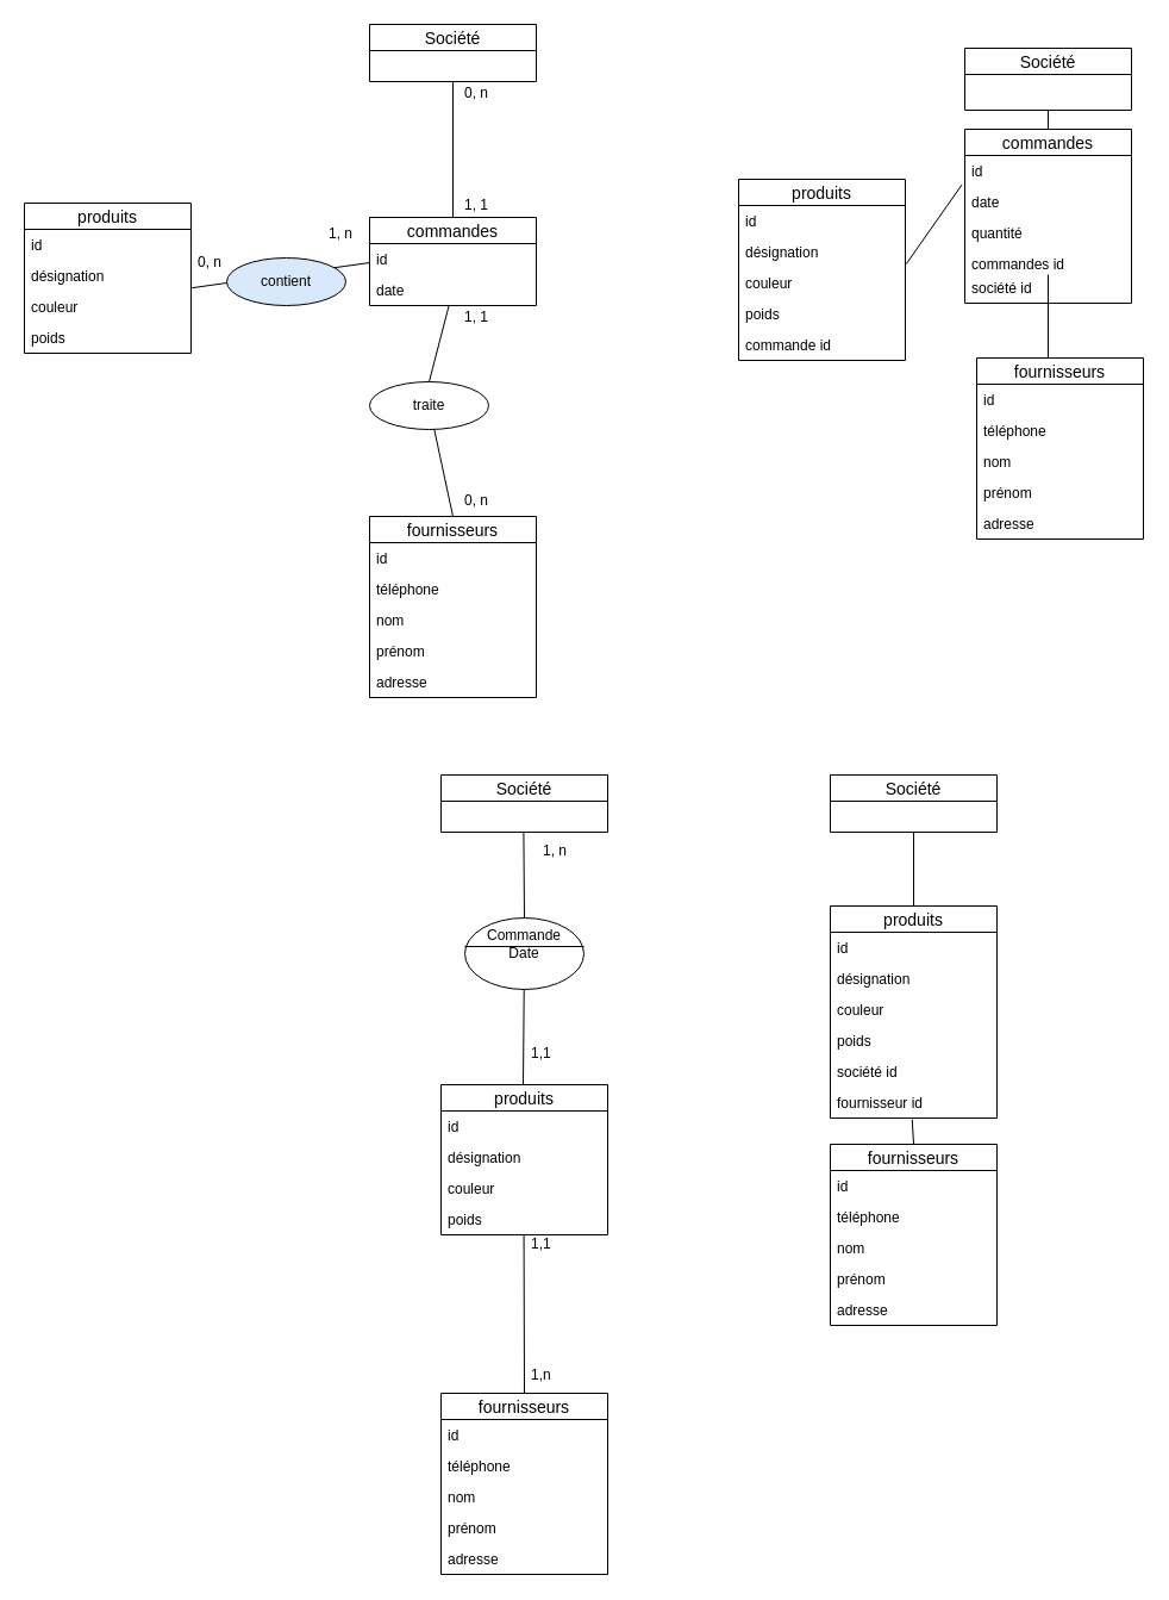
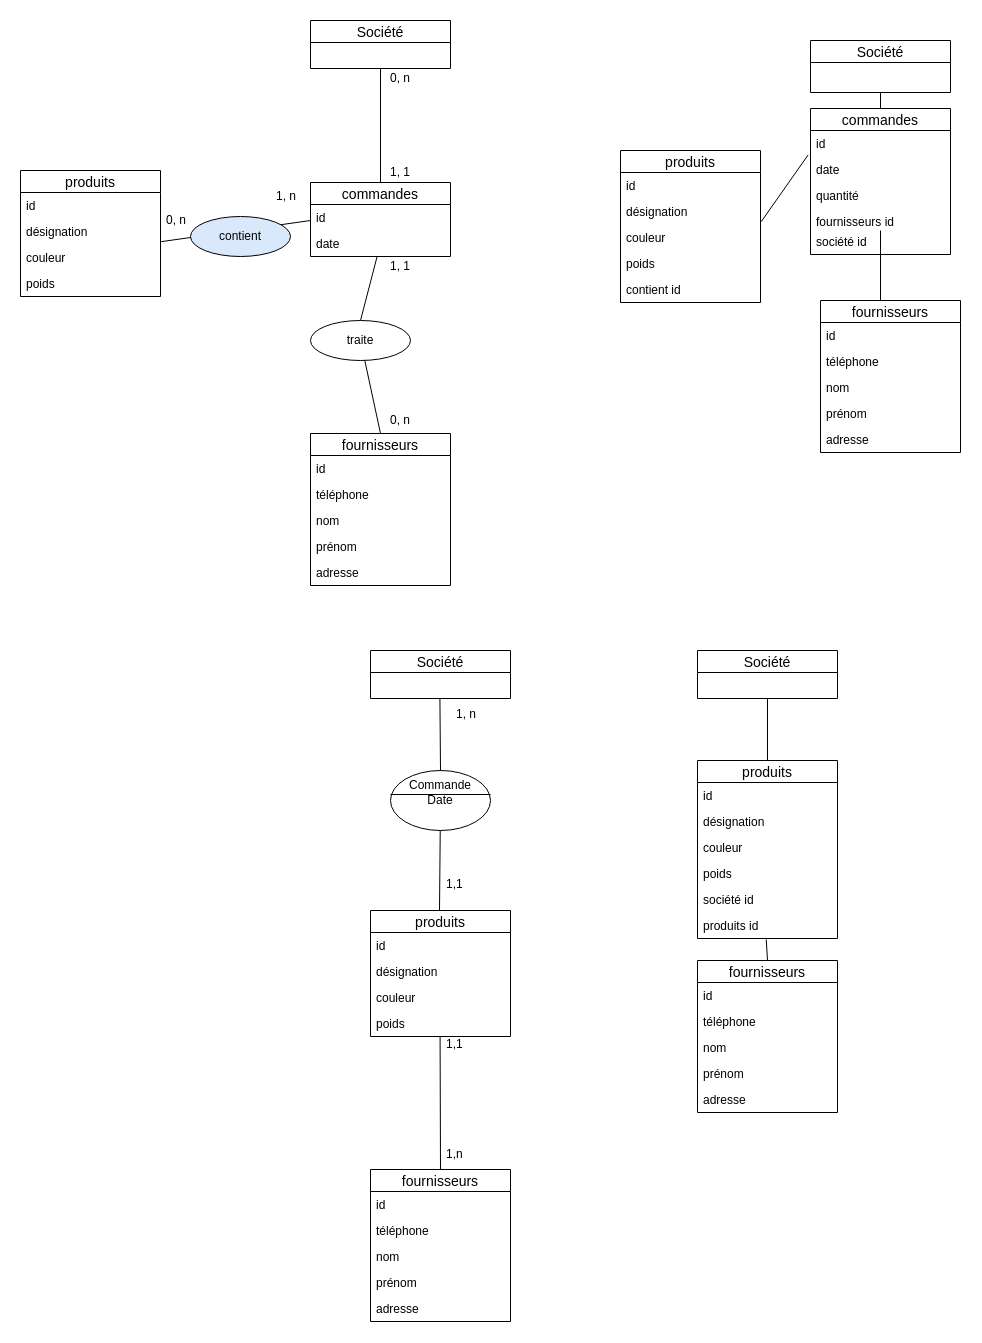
- <mxCell id="43" value="commandes id" style="text;strokeColor=none;fillColor=none;spacingLeft=4;spacingRight=4;overflow=hidden;rotatable=0;points=[[0,0.5],[1,0.5]];portConstraint=eastwest;fontSize=12;" vertex="1" parent="39"><mxGeometry y="100" width="140" height="20" as="geometry" /></mxCell>
+ <mxCell id="43" value="fournisseurs id" style="text;strokeColor=none;fillColor=none;spacingLeft=4;spacingRight=4;overflow=hidden;rotatable=0;points=[[0,0.5],[1,0.5]];portConstraint=eastwest;fontSize=12;" vertex="1" parent="39"><mxGeometry y="100" width="140" height="20" as="geometry" /></mxCell>
- <mxCell id="50" value="commande id " style="text;strokeColor=none;fillColor=none;spacingLeft=4;spacingRight=4;overflow=hidden;rotatable=0;points=[[0,0.5],[1,0.5]];portConstraint=eastwest;fontSize=12;" vertex="1" parent="45"><mxGeometry y="126" width="140" height="26" as="geometry" /></mxCell>
+ <mxCell id="50" value="contient id " style="text;strokeColor=none;fillColor=none;spacingLeft=4;spacingRight=4;overflow=hidden;rotatable=0;points=[[0,0.5],[1,0.5]];portConstraint=eastwest;fontSize=12;" vertex="1" parent="45"><mxGeometry y="126" width="140" height="26" as="geometry" /></mxCell>
- <mxCell id="87" value="fournisseur id" style="text;strokeColor=none;fillColor=none;spacingLeft=4;spacingRight=4;overflow=hidden;rotatable=0;points=[[0,0.5],[1,0.5]];portConstraint=eastwest;fontSize=12;" vertex="1" parent="81"><mxGeometry y="152" width="140" height="26" as="geometry" /></mxCell>
+ <mxCell id="87" value="produits id" style="text;strokeColor=none;fillColor=none;spacingLeft=4;spacingRight=4;overflow=hidden;rotatable=0;points=[[0,0.5],[1,0.5]];portConstraint=eastwest;fontSize=12;" vertex="1" parent="81"><mxGeometry y="152" width="140" height="26" as="geometry" /></mxCell>
